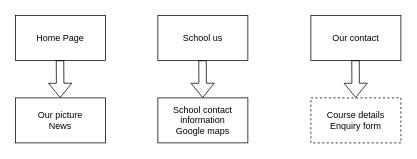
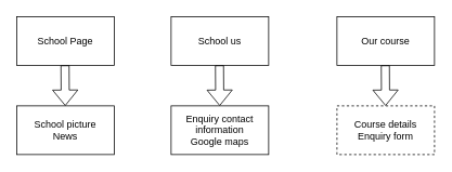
- <mxCell id="2" value="Home Page" style="rounded=0;whiteSpace=wrap;html=1;" vertex="1" parent="1"><mxGeometry x="20" y="20" width="120" height="60" as="geometry" /></mxCell>
+ <mxCell id="2" value="School Page" style="rounded=0;whiteSpace=wrap;html=1;" vertex="1" parent="1"><mxGeometry x="20" y="20" width="120" height="60" as="geometry" /></mxCell>
- <mxCell id="8" value="Our contact" style="rounded=0;whiteSpace=wrap;html=1;" vertex="1" parent="1"><mxGeometry x="414" y="20" width="120" height="60" as="geometry" /></mxCell>
+ <mxCell id="8" value="Our course" style="rounded=0;whiteSpace=wrap;html=1;" vertex="1" parent="1"><mxGeometry x="414" y="20" width="120" height="60" as="geometry" /></mxCell>
- <mxCell id="4" value="Our picture&lt;br&gt;News" style="rounded=0;whiteSpace=wrap;html=1;" vertex="1" parent="1"><mxGeometry x="20" y="130" width="120" height="60" as="geometry" /></mxCell>
+ <mxCell id="4" value="School picture&lt;br&gt;News" style="rounded=0;whiteSpace=wrap;html=1;" vertex="1" parent="1"><mxGeometry x="20" y="130" width="120" height="60" as="geometry" /></mxCell>
- <mxCell id="7" value="School contact information&lt;br&gt;Google maps" style="rounded=0;whiteSpace=wrap;html=1;" vertex="1" parent="1"><mxGeometry x="210" y="130" width="120" height="60" as="geometry" /></mxCell>
+ <mxCell id="7" value="Enquiry contact information&lt;br&gt;Google maps" style="rounded=0;whiteSpace=wrap;html=1;" vertex="1" parent="1"><mxGeometry x="210" y="130" width="120" height="60" as="geometry" /></mxCell>
